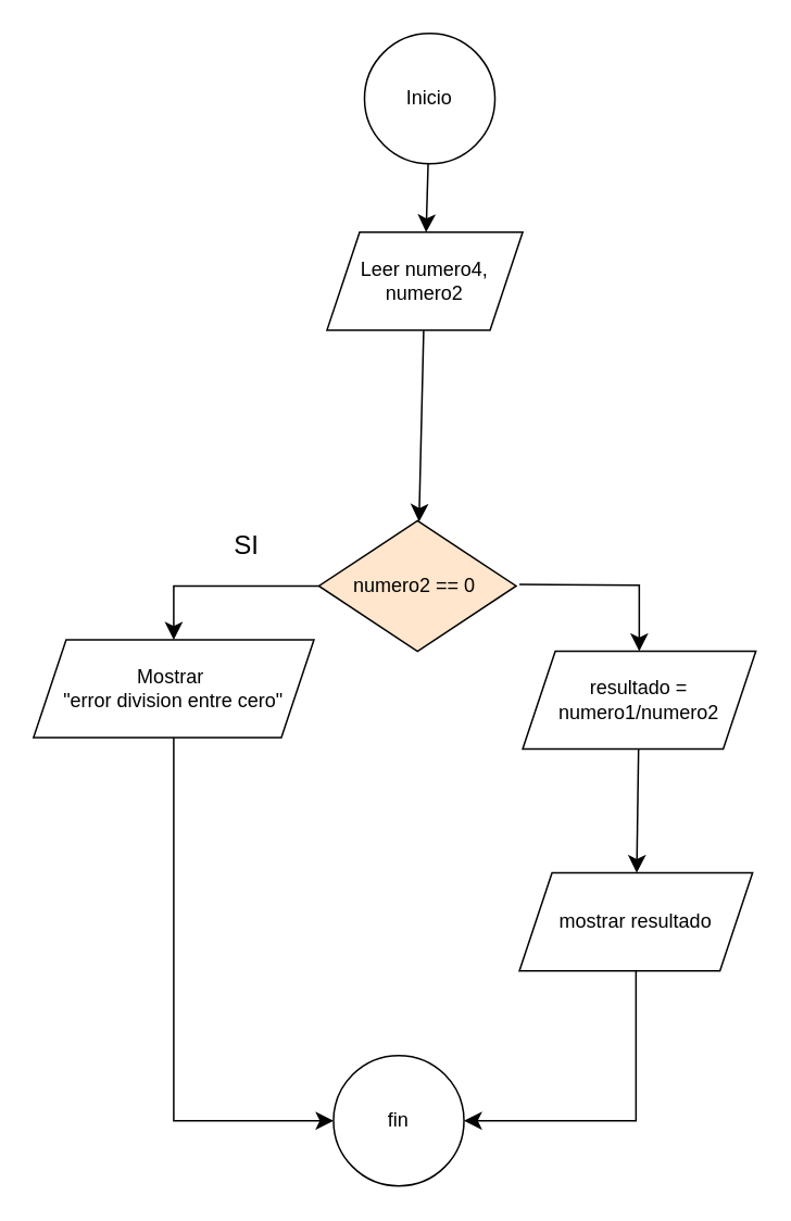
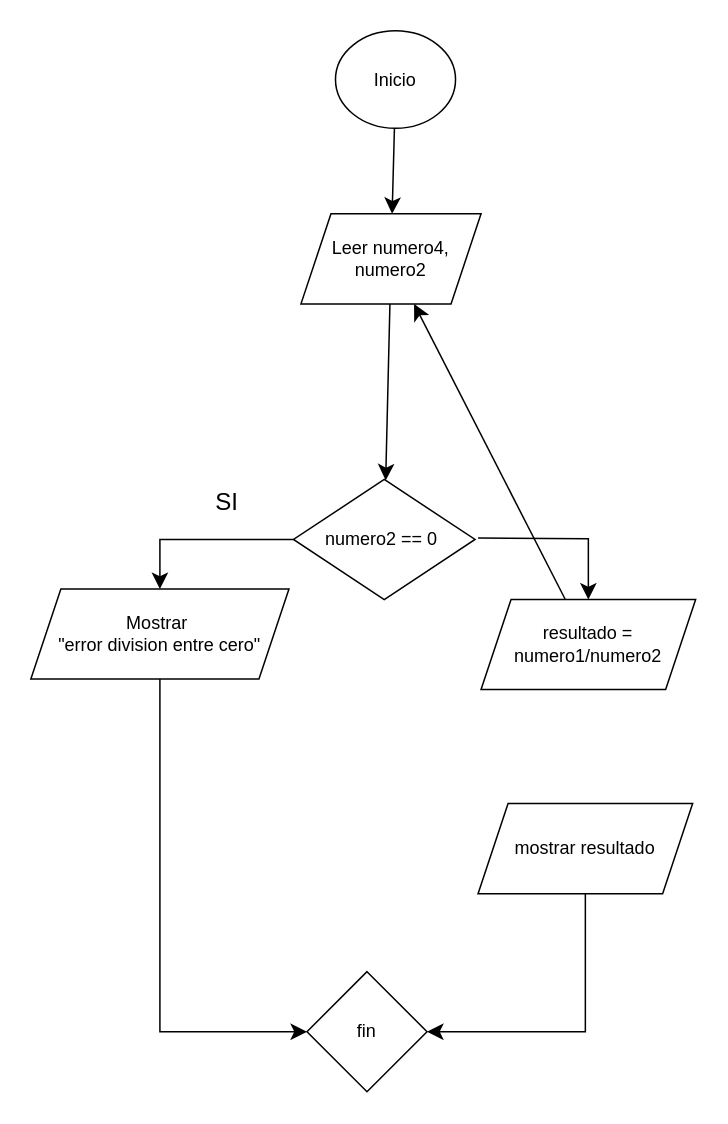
- <mxCell id="3" value="Inicio" style="ellipse;whiteSpace=wrap;html=1;aspect=fixed;" vertex="1" parent="1"><mxGeometry x="223" y="20" width="80" height="80" as="geometry" /></mxCell>
+ <mxCell id="3" value="Inicio" style="ellipse;whiteSpace=wrap;html=1;aspect=fixed;" vertex="1" parent="1"><mxGeometry x="223" y="20" width="80" height="65" as="geometry" /></mxCell>
- <mxCell id="7" value="numero2 == 0&amp;nbsp;" style="rhombus;whiteSpace=wrap;html=1;fillColor=#ffe6cc;" vertex="1" parent="1"><mxGeometry x="195" y="319" width="121" height="80" as="geometry" /></mxCell>
+ <mxCell id="7" value="numero2 == 0&amp;nbsp;" style="rhombus;whiteSpace=wrap;html=1;" vertex="1" parent="1"><mxGeometry x="195" y="319" width="121" height="80" as="geometry" /></mxCell>
- <mxCell id="11" style="edgeStyle=none;curved=1;rounded=0;orthogonalLoop=1;jettySize=auto;html=1;fontSize=12;startSize=8;endSize=8;" edge="1" parent="1" source="12" target="15"><mxGeometry relative="1" as="geometry" /></mxCell>
+ <mxCell id="11" style="edgeStyle=none;curved=1;rounded=0;orthogonalLoop=1;jettySize=auto;html=1;fontSize=12;startSize=8;endSize=8;" edge="1" parent="1" source="12" target="5"><mxGeometry relative="1" as="geometry" /></mxCell>
- <mxCell id="16" value="fin" style="ellipse;whiteSpace=wrap;html=1;aspect=fixed;" vertex="1" parent="1"><mxGeometry x="204" y="647" width="80" height="80" as="geometry" /></mxCell>
+ <mxCell id="16" value="fin" style="rhombus;whiteSpace=wrap;html=1;aspect=fixed;" vertex="1" parent="1"><mxGeometry x="204" y="647" width="80" height="80" as="geometry" /></mxCell>
